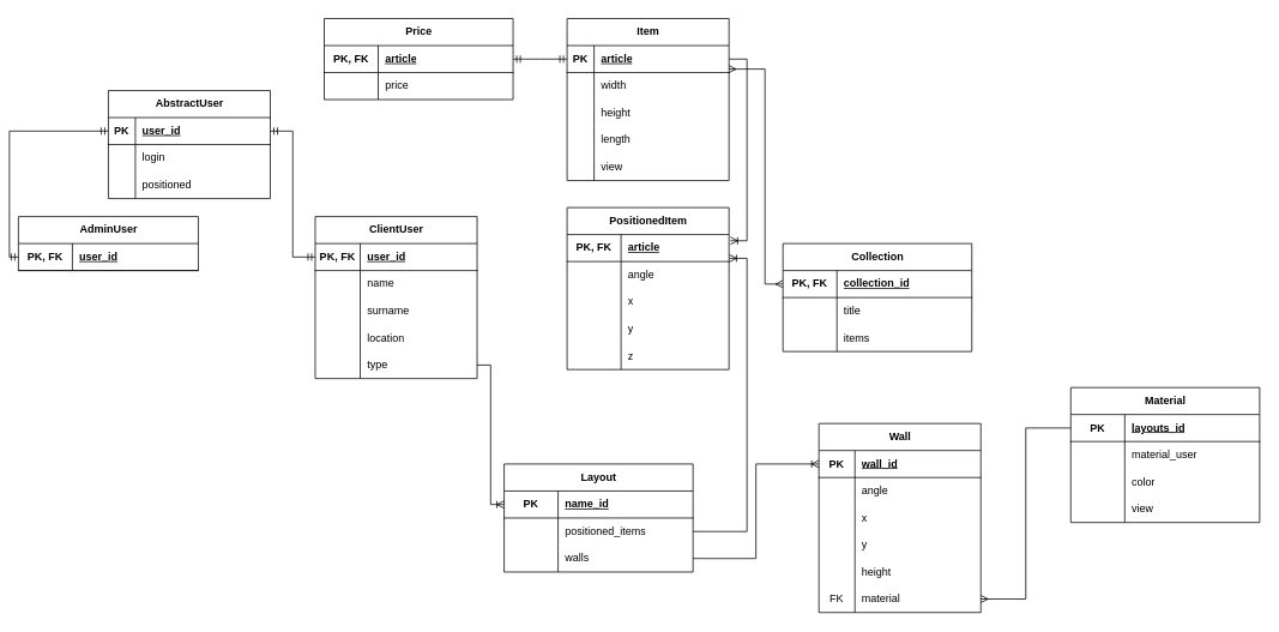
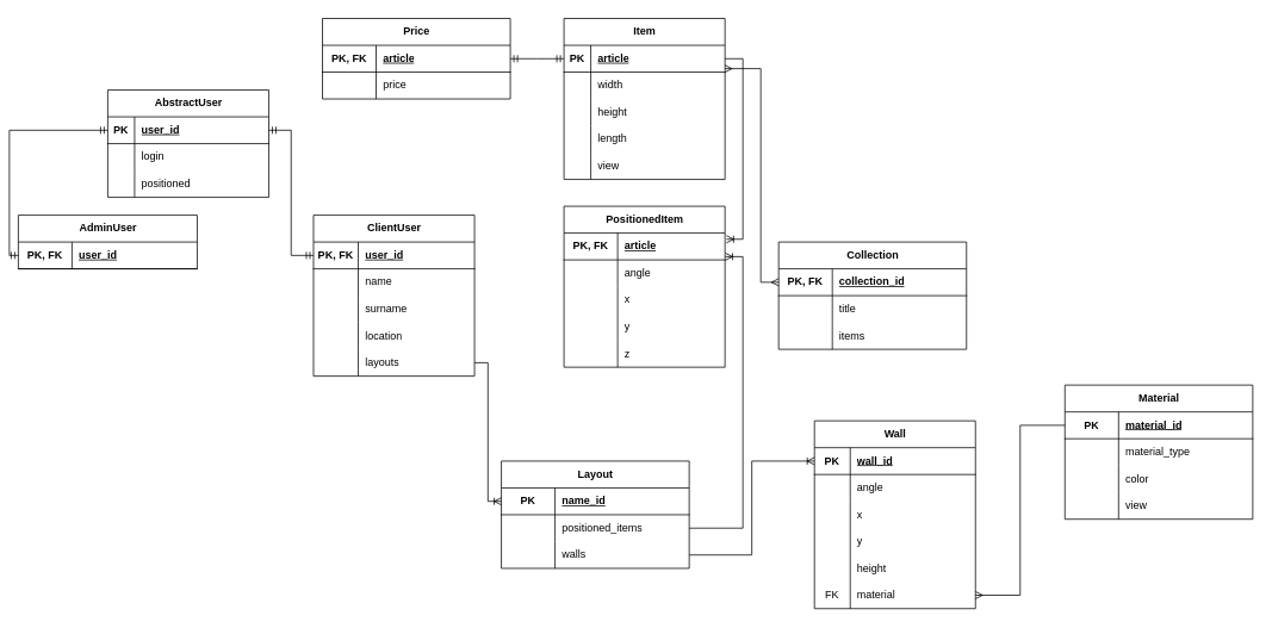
- <mxCell id="64" value="type" style="shape=partialRectangle;connectable=0;fillColor=none;top=0;left=0;bottom=0;right=0;align=left;spacingLeft=6;overflow=hidden;whiteSpace=wrap;html=1;" parent="62" vertex="1"><mxGeometry x="50" width="130" height="30" as="geometry"><mxRectangle width="130" height="30" as="alternateBounds" /></mxGeometry></mxCell>
+ <mxCell id="64" value="layouts" style="shape=partialRectangle;connectable=0;fillColor=none;top=0;left=0;bottom=0;right=0;align=left;spacingLeft=6;overflow=hidden;whiteSpace=wrap;html=1;" parent="62" vertex="1"><mxGeometry x="50" width="130" height="30" as="geometry"><mxRectangle width="130" height="30" as="alternateBounds" /></mxGeometry></mxCell>
- <mxCell id="103" value="layouts_id" style="shape=partialRectangle;connectable=0;fillColor=none;top=0;left=0;bottom=0;right=0;align=left;spacingLeft=6;fontStyle=5;overflow=hidden;whiteSpace=wrap;html=1;" parent="101" vertex="1"><mxGeometry x="60" width="150" height="30" as="geometry"><mxRectangle width="150" height="30" as="alternateBounds" /></mxGeometry></mxCell>
+ <mxCell id="103" value="material_id" style="shape=partialRectangle;connectable=0;fillColor=none;top=0;left=0;bottom=0;right=0;align=left;spacingLeft=6;fontStyle=5;overflow=hidden;whiteSpace=wrap;html=1;" parent="101" vertex="1"><mxGeometry x="60" width="150" height="30" as="geometry"><mxRectangle width="150" height="30" as="alternateBounds" /></mxGeometry></mxCell>
- <mxCell id="106" value="material_user" style="shape=partialRectangle;connectable=0;fillColor=none;top=0;left=0;bottom=0;right=0;align=left;spacingLeft=6;overflow=hidden;whiteSpace=wrap;html=1;" parent="104" vertex="1"><mxGeometry x="60" width="150" height="30" as="geometry"><mxRectangle width="150" height="30" as="alternateBounds" /></mxGeometry></mxCell>
+ <mxCell id="106" value="material_type" style="shape=partialRectangle;connectable=0;fillColor=none;top=0;left=0;bottom=0;right=0;align=left;spacingLeft=6;overflow=hidden;whiteSpace=wrap;html=1;" parent="104" vertex="1"><mxGeometry x="60" width="150" height="30" as="geometry"><mxRectangle width="150" height="30" as="alternateBounds" /></mxGeometry></mxCell>
